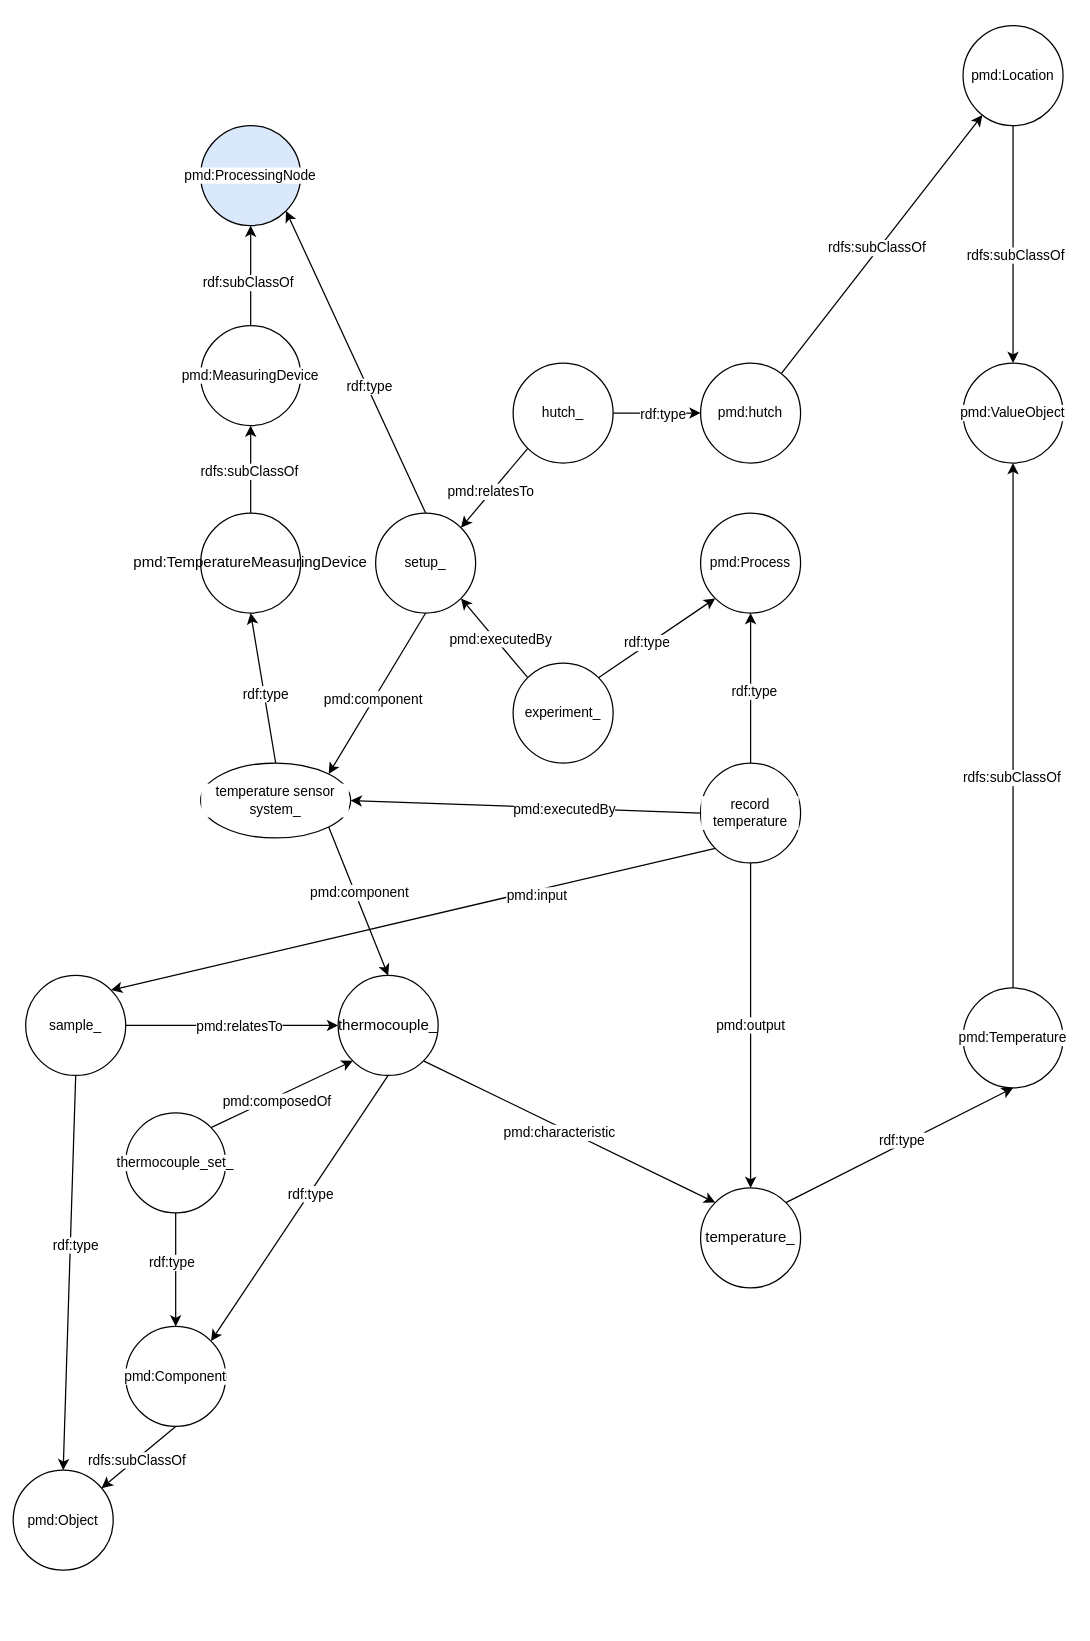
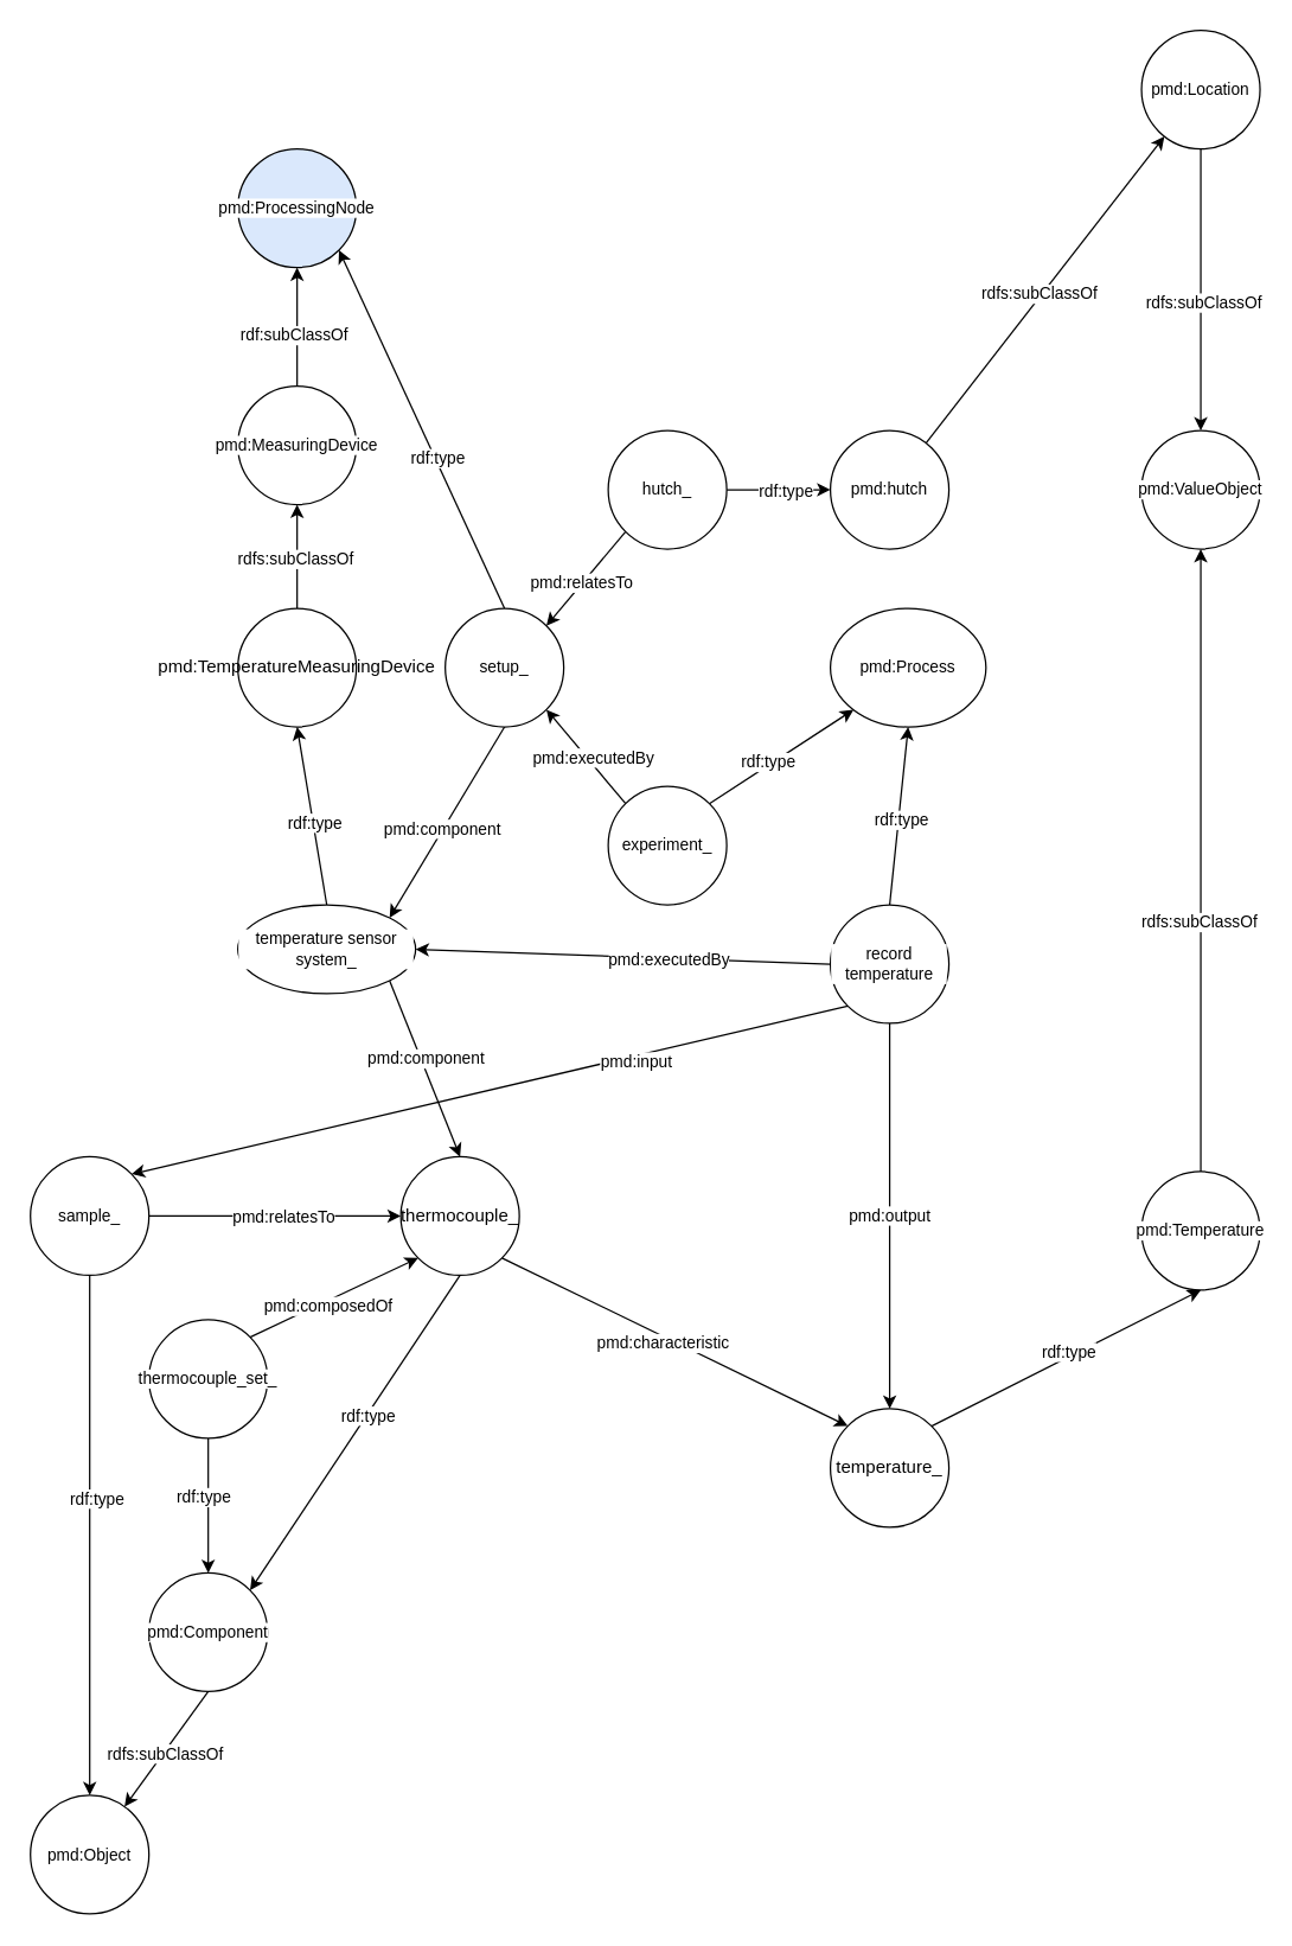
- <mxCell id="34" value="pmd:Process" style="ellipse;whiteSpace=wrap;html=1;aspect=fixed;fontFamily=Helvetica;fontSize=11;fontColor=default;labelBackgroundColor=default;" parent="1" vertex="1"><mxGeometry x="560" y="410" width="80" height="80" as="geometry" /></mxCell>
+ <mxCell id="34" value="pmd:Process" style="ellipse;whiteSpace=wrap;html=1;aspect=fixed;fontFamily=Helvetica;fontSize=11;fontColor=default;labelBackgroundColor=default;" parent="1" vertex="1"><mxGeometry x="560" y="410" width="105" height="80" as="geometry" /></mxCell>
- <mxCell id="47" value="pmd:Object" style="ellipse;whiteSpace=wrap;html=1;aspect=fixed;fontFamily=Helvetica;fontSize=11;fontColor=default;labelBackgroundColor=default;" parent="1" vertex="1"><mxGeometry x="10" y="1175.81" width="80" height="80" as="geometry" /></mxCell>
+ <mxCell id="47" value="pmd:Object" style="ellipse;whiteSpace=wrap;html=1;aspect=fixed;fontFamily=Helvetica;fontSize=11;fontColor=default;labelBackgroundColor=default;" parent="1" vertex="1"><mxGeometry x="20" y="1210.81" width="80" height="80" as="geometry" /></mxCell>
